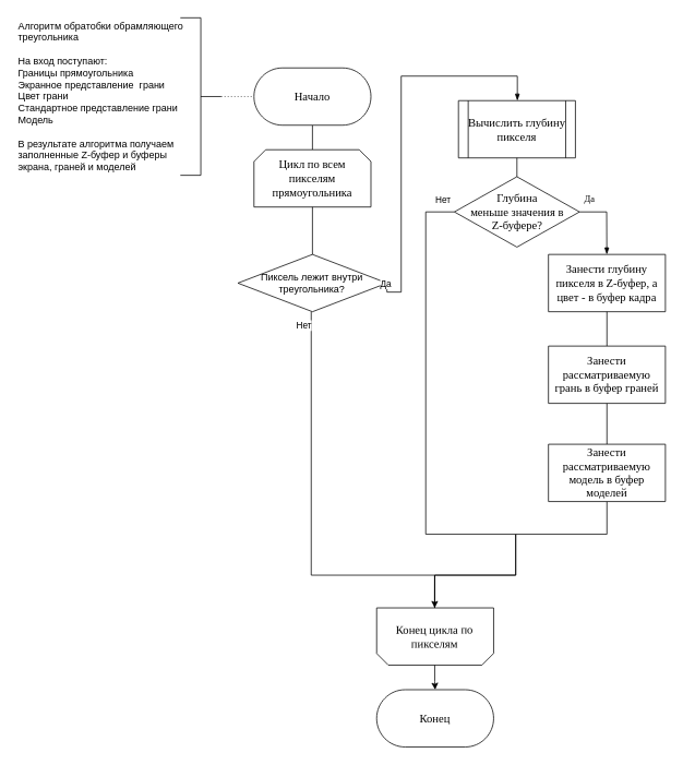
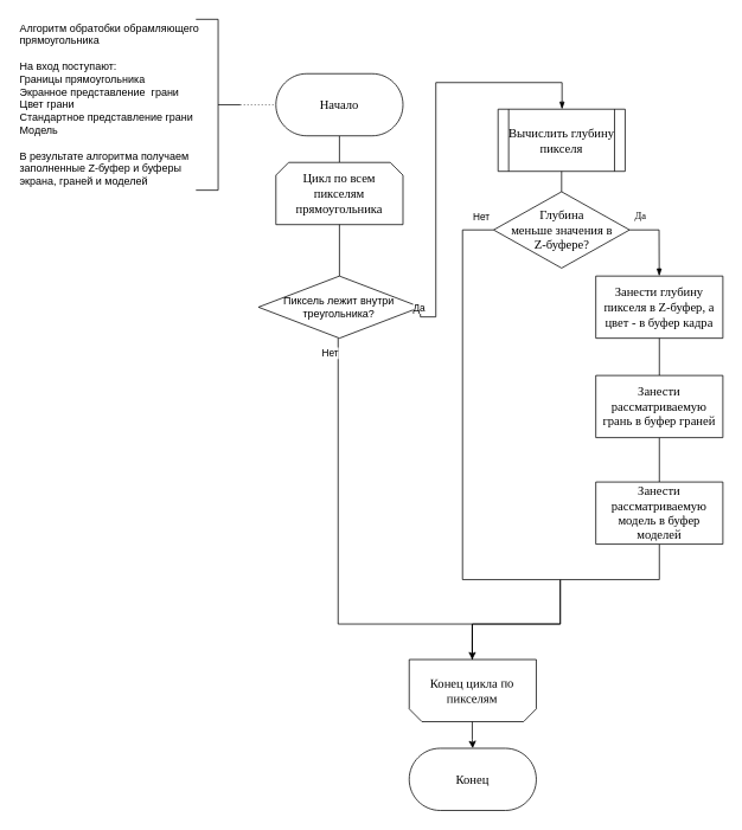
- <mxCell id="24" value="Алгоритм обратобки обрамляющего&amp;nbsp;&lt;br&gt;треугольника&lt;br&gt;&lt;br&gt;На вход поступают:&lt;br&gt;Границы прямоугольника&lt;br&gt;&lt;div style=&quot;&quot;&gt;&lt;span style=&quot;background-color: initial;&quot;&gt;Экранное представление&amp;nbsp; грани&lt;/span&gt;&lt;/div&gt;&lt;div style=&quot;&quot;&gt;&lt;span style=&quot;background-color: initial;&quot;&gt;Цвет грани&lt;/span&gt;&lt;/div&gt;&lt;div style=&quot;&quot;&gt;&lt;span style=&quot;background-color: initial;&quot;&gt;Стандартное представление грани&lt;br&gt;Модель&lt;/span&gt;&lt;/div&gt;&lt;div style=&quot;&quot;&gt;&lt;span style=&quot;background-color: initial;&quot;&gt;&lt;br&gt;&lt;/span&gt;&lt;/div&gt;&lt;div style=&quot;&quot;&gt;&lt;span style=&quot;background-color: initial;&quot;&gt;В результате алгоритма получаем&amp;nbsp;&lt;/span&gt;&lt;/div&gt;&lt;div style=&quot;&quot;&gt;&lt;span style=&quot;background-color: initial;&quot;&gt;заполненные Z-буфер и буферы&amp;nbsp;&lt;/span&gt;&lt;/div&gt;&lt;div style=&quot;&quot;&gt;&lt;span style=&quot;background-color: initial;&quot;&gt;экрана, граней и моделей&lt;/span&gt;&lt;/div&gt;" style="text;html=1;align=left;verticalAlign=middle;resizable=0;points=[];autosize=1;strokeColor=none;fillColor=none;" parent="1" vertex="1"><mxGeometry x="20" y="22" width="220" height="190" as="geometry" /></mxCell>
+ <mxCell id="24" value="Алгоритм обратобки обрамляющего&amp;nbsp;&lt;br&gt;прямоугольника&lt;br&gt;&lt;br&gt;На вход поступают:&lt;br&gt;Границы прямоугольника&lt;br&gt;&lt;div style=&quot;&quot;&gt;&lt;span style=&quot;background-color: initial;&quot;&gt;Экранное представление&amp;nbsp; грани&lt;/span&gt;&lt;/div&gt;&lt;div style=&quot;&quot;&gt;&lt;span style=&quot;background-color: initial;&quot;&gt;Цвет грани&lt;/span&gt;&lt;/div&gt;&lt;div style=&quot;&quot;&gt;&lt;span style=&quot;background-color: initial;&quot;&gt;Стандартное представление грани&lt;br&gt;Модель&lt;/span&gt;&lt;/div&gt;&lt;div style=&quot;&quot;&gt;&lt;span style=&quot;background-color: initial;&quot;&gt;&lt;br&gt;&lt;/span&gt;&lt;/div&gt;&lt;div style=&quot;&quot;&gt;&lt;span style=&quot;background-color: initial;&quot;&gt;В результате алгоритма получаем&amp;nbsp;&lt;/span&gt;&lt;/div&gt;&lt;div style=&quot;&quot;&gt;&lt;span style=&quot;background-color: initial;&quot;&gt;заполненные Z-буфер и буферы&amp;nbsp;&lt;/span&gt;&lt;/div&gt;&lt;div style=&quot;&quot;&gt;&lt;span style=&quot;background-color: initial;&quot;&gt;экрана, граней и моделей&lt;/span&gt;&lt;/div&gt;" style="text;html=1;align=left;verticalAlign=middle;resizable=0;points=[];autosize=1;strokeColor=none;fillColor=none;" parent="1" vertex="1"><mxGeometry x="20" y="22" width="220" height="190" as="geometry" /></mxCell>
